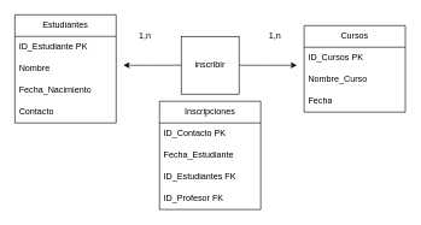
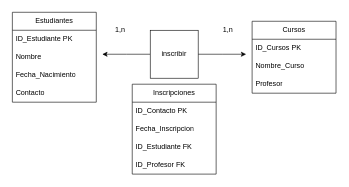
- <mxCell id="10" value="Fecha" style="text;strokeColor=none;fillColor=none;align=left;verticalAlign=middle;spacingLeft=4;spacingRight=4;overflow=hidden;points=[[0,0.5],[1,0.5]];portConstraint=eastwest;rotatable=0;whiteSpace=wrap;html=1;" vertex="1" parent="7"><mxGeometry y="90" width="140" height="30" as="geometry" /></mxCell>
+ <mxCell id="10" value="Profesor" style="text;strokeColor=none;fillColor=none;align=left;verticalAlign=middle;spacingLeft=4;spacingRight=4;overflow=hidden;points=[[0,0.5],[1,0.5]];portConstraint=eastwest;rotatable=0;whiteSpace=wrap;html=1;" vertex="1" parent="7"><mxGeometry y="90" width="140" height="30" as="geometry" /></mxCell>
- <mxCell id="13" value="Fecha_Estudiante" style="text;strokeColor=none;fillColor=none;align=left;verticalAlign=middle;spacingLeft=4;spacingRight=4;overflow=hidden;points=[[0,0.5],[1,0.5]];portConstraint=eastwest;rotatable=0;whiteSpace=wrap;html=1;" vertex="1" parent="11"><mxGeometry y="60" width="140" height="30" as="geometry" /></mxCell>
+ <mxCell id="13" value="Fecha_Inscripcion" style="text;strokeColor=none;fillColor=none;align=left;verticalAlign=middle;spacingLeft=4;spacingRight=4;overflow=hidden;points=[[0,0.5],[1,0.5]];portConstraint=eastwest;rotatable=0;whiteSpace=wrap;html=1;" vertex="1" parent="11"><mxGeometry y="60" width="140" height="30" as="geometry" /></mxCell>
- <mxCell id="14" value="ID_Estudiantes FK" style="text;strokeColor=none;fillColor=none;align=left;verticalAlign=middle;spacingLeft=4;spacingRight=4;overflow=hidden;points=[[0,0.5],[1,0.5]];portConstraint=eastwest;rotatable=0;whiteSpace=wrap;html=1;" vertex="1" parent="11"><mxGeometry y="90" width="140" height="30" as="geometry" /></mxCell>
+ <mxCell id="14" value="ID_Estudiante FK" style="text;strokeColor=none;fillColor=none;align=left;verticalAlign=middle;spacingLeft=4;spacingRight=4;overflow=hidden;points=[[0,0.5],[1,0.5]];portConstraint=eastwest;rotatable=0;whiteSpace=wrap;html=1;" vertex="1" parent="11"><mxGeometry y="90" width="140" height="30" as="geometry" /></mxCell>
